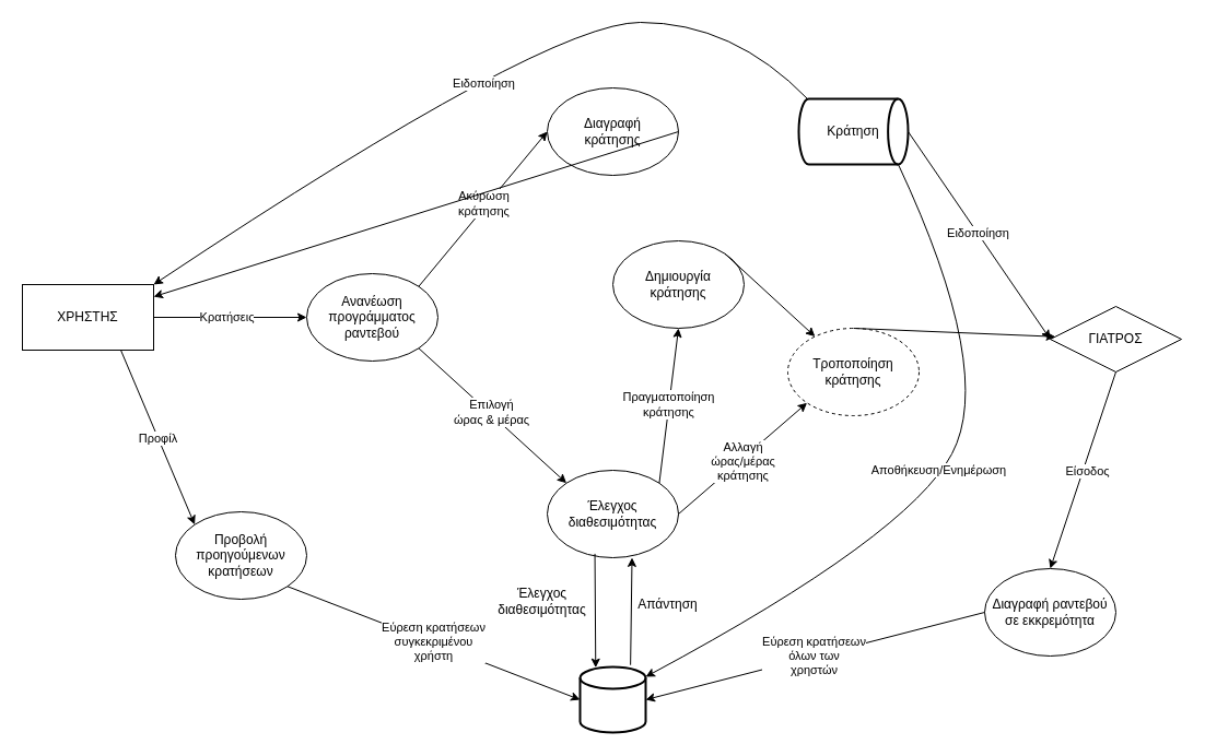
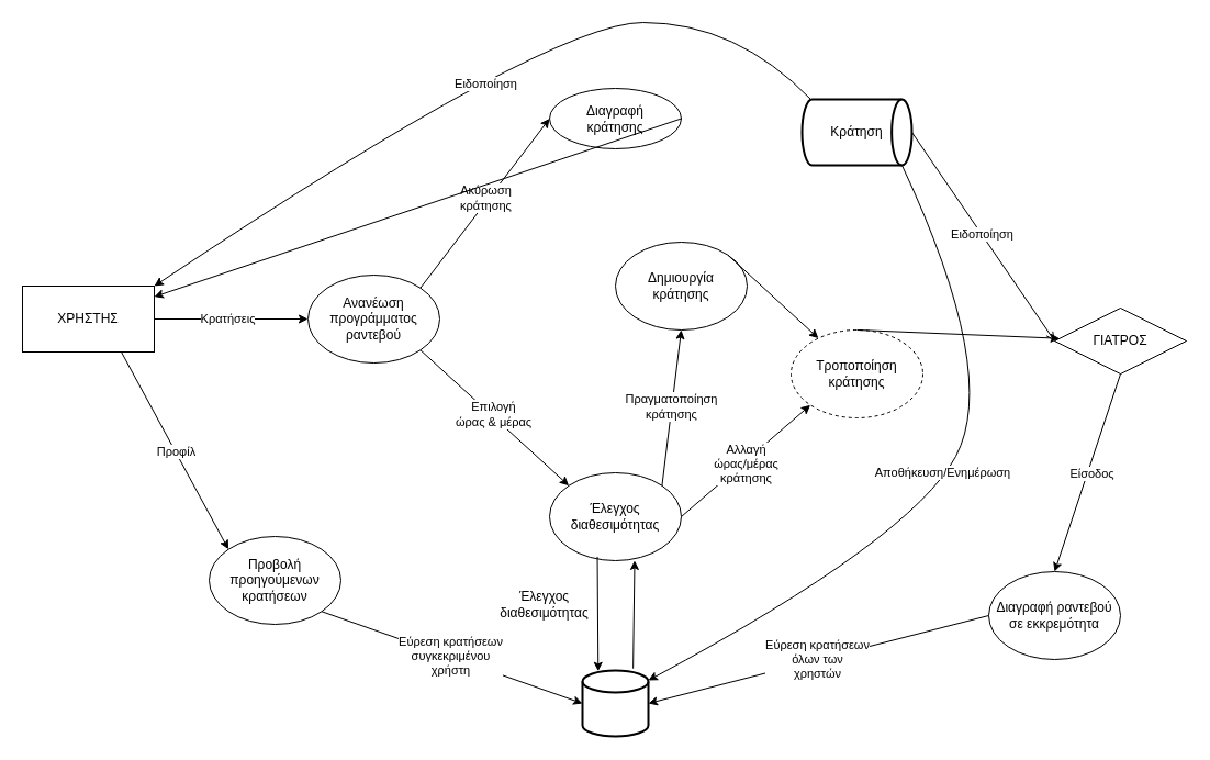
- <mxCell id="13" value="Διαγραφή&lt;br&gt;κράτησης" style="ellipse;whiteSpace=wrap;html=1;" vertex="1" parent="1"><mxGeometry x="500" y="80" width="120" height="80" as="geometry" /></mxCell>
+ <mxCell id="13" value="Διαγραφή&lt;br&gt;κράτησης" style="ellipse;whiteSpace=wrap;html=1;" vertex="1" parent="1"><mxGeometry x="500" y="80" width="120" height="55" as="geometry" /></mxCell>
- <mxCell id="32" value="" style="endArrow=classic;html=1;rounded=0;exitX=1;exitY=0.5;exitDx=0;exitDy=0;exitPerimeter=0;entryX=0;entryY=0.5;entryDx=0;entryDy=0;" edge="1" parent="1" source="7" target="6"><mxGeometry width="50" height="50" relative="1" as="geometry"><mxPoint x="750" y="330" as="sourcePoint" /><mxPoint x="800" y="280" as="targetPoint" /></mxGeometry></mxCell>
+ <mxCell id="32" value="" style="endArrow=open;html=1;rounded=0;exitX=1;exitY=0.5;exitDx=0;exitDy=0;exitPerimeter=0;entryX=0;entryY=0.5;entryDx=0;entryDy=0;" edge="1" parent="1" source="7" target="6"><mxGeometry width="50" height="50" relative="1" as="geometry"><mxPoint x="750" y="330" as="sourcePoint" /><mxPoint x="800" y="280" as="targetPoint" /></mxGeometry></mxCell>
- <mxCell id="39" value="Προβολή&lt;br&gt;προηγούμενων&lt;br&gt;κρατήσεων" style="ellipse;whiteSpace=wrap;html=1;" vertex="1" parent="1"><mxGeometry x="160" y="468" width="120" height="80" as="geometry" /></mxCell>
+ <mxCell id="39" value="Προβολή&lt;br&gt;προηγούμενων&lt;br&gt;κρατήσεων" style="ellipse;whiteSpace=wrap;html=1;" vertex="1" parent="1"><mxGeometry x="190" y="488" width="120" height="80" as="geometry" /></mxCell>
- <mxCell id="29" value="Απάντηση" style="text;html=1;align=center;verticalAlign=middle;resizable=0;points=[];autosize=1;strokeColor=none;fillColor=none;" vertex="1" parent="1"><mxGeometry x="570" y="538" width="80" height="30" as="geometry" /></mxCell>
